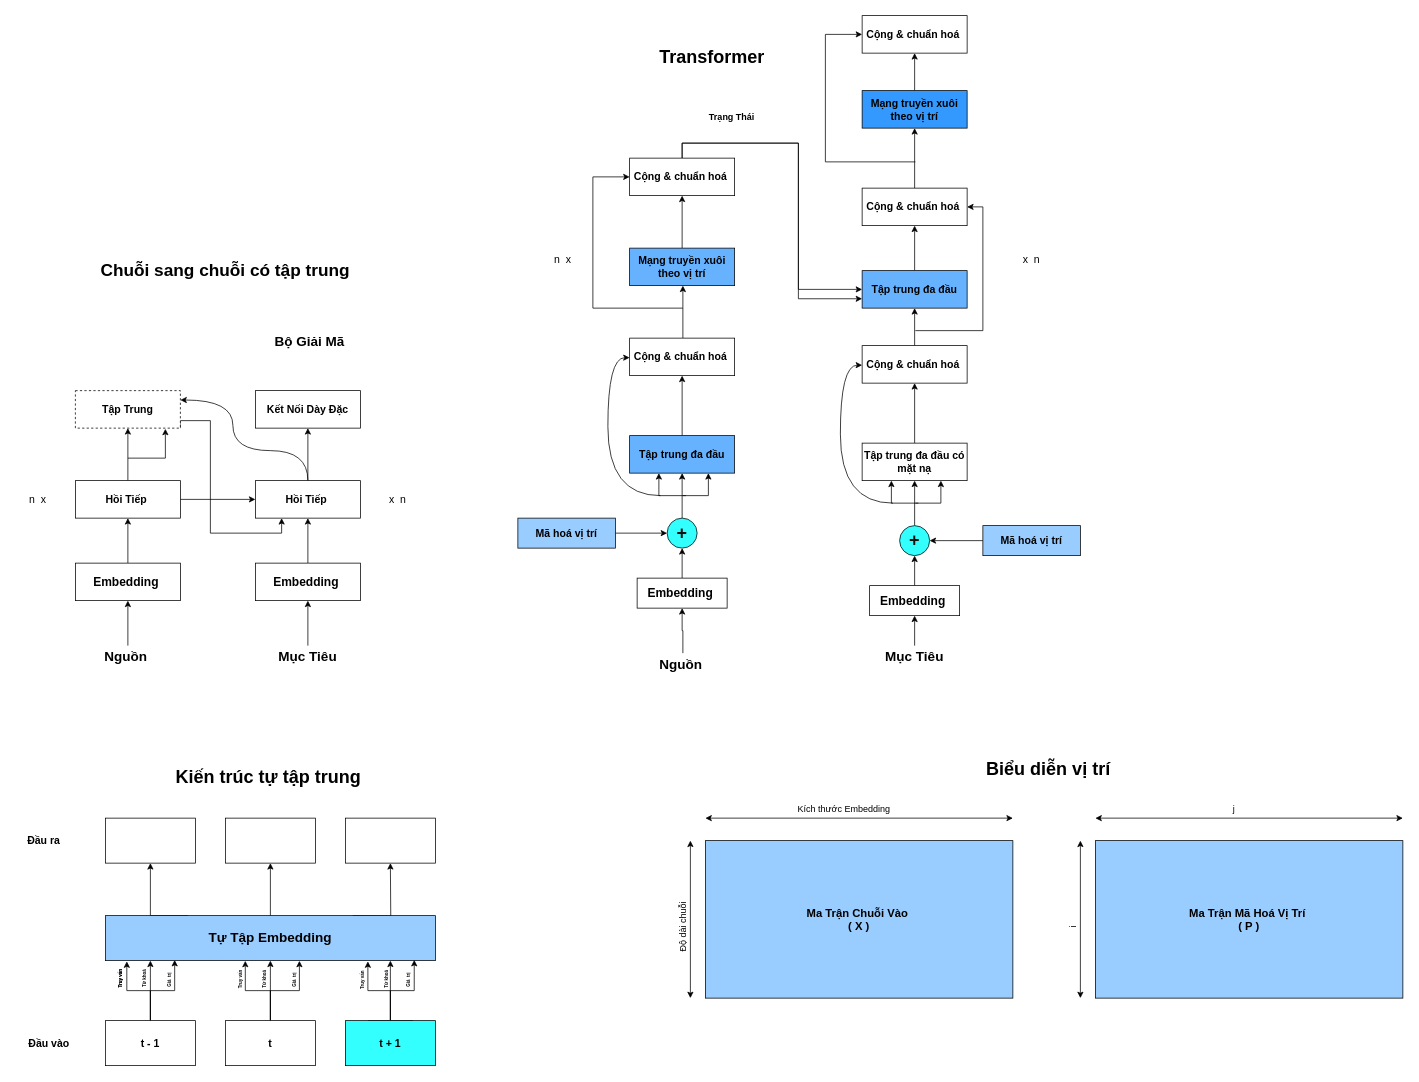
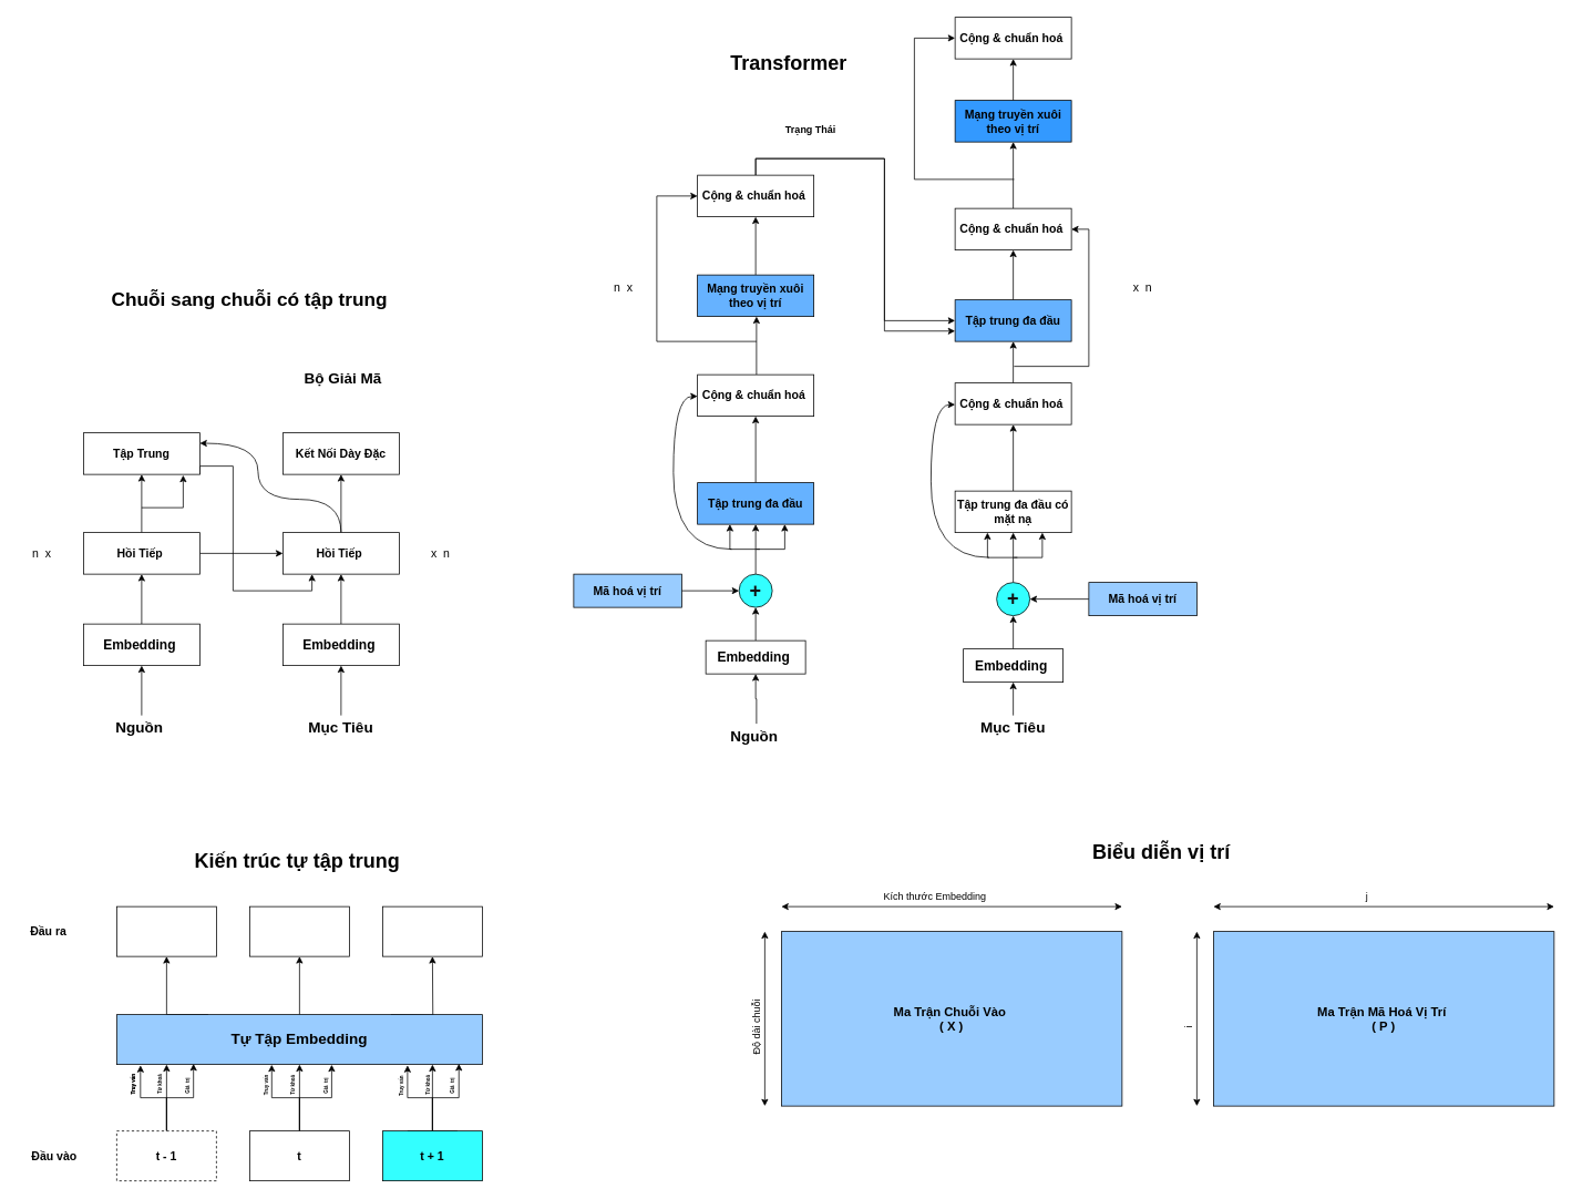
- <mxCell id="14" value="&lt;h3&gt;Tập Trung&lt;/h3&gt;" style="rounded=0;whiteSpace=wrap;html=1;dashed=1;" vertex="1" parent="1"><mxGeometry x="100" y="520" width="140" height="50" as="geometry" /></mxCell>
+ <mxCell id="14" value="&lt;h3&gt;Tập Trung&lt;/h3&gt;" style="rounded=0;whiteSpace=wrap;html=1;" vertex="1" parent="1"><mxGeometry x="100" y="520" width="140" height="50" as="geometry" /></mxCell>
- <mxCell id="76" value="&lt;h3&gt;t - 1&lt;/h3&gt;" style="rounded=0;whiteSpace=wrap;html=1;" vertex="1" parent="1"><mxGeometry x="140" y="1360" width="120" height="60" as="geometry" /></mxCell>
+ <mxCell id="76" value="&lt;h3&gt;t - 1&lt;/h3&gt;" style="rounded=0;whiteSpace=wrap;html=1;dashed=1;" vertex="1" parent="1"><mxGeometry x="140" y="1360" width="120" height="60" as="geometry" /></mxCell>
